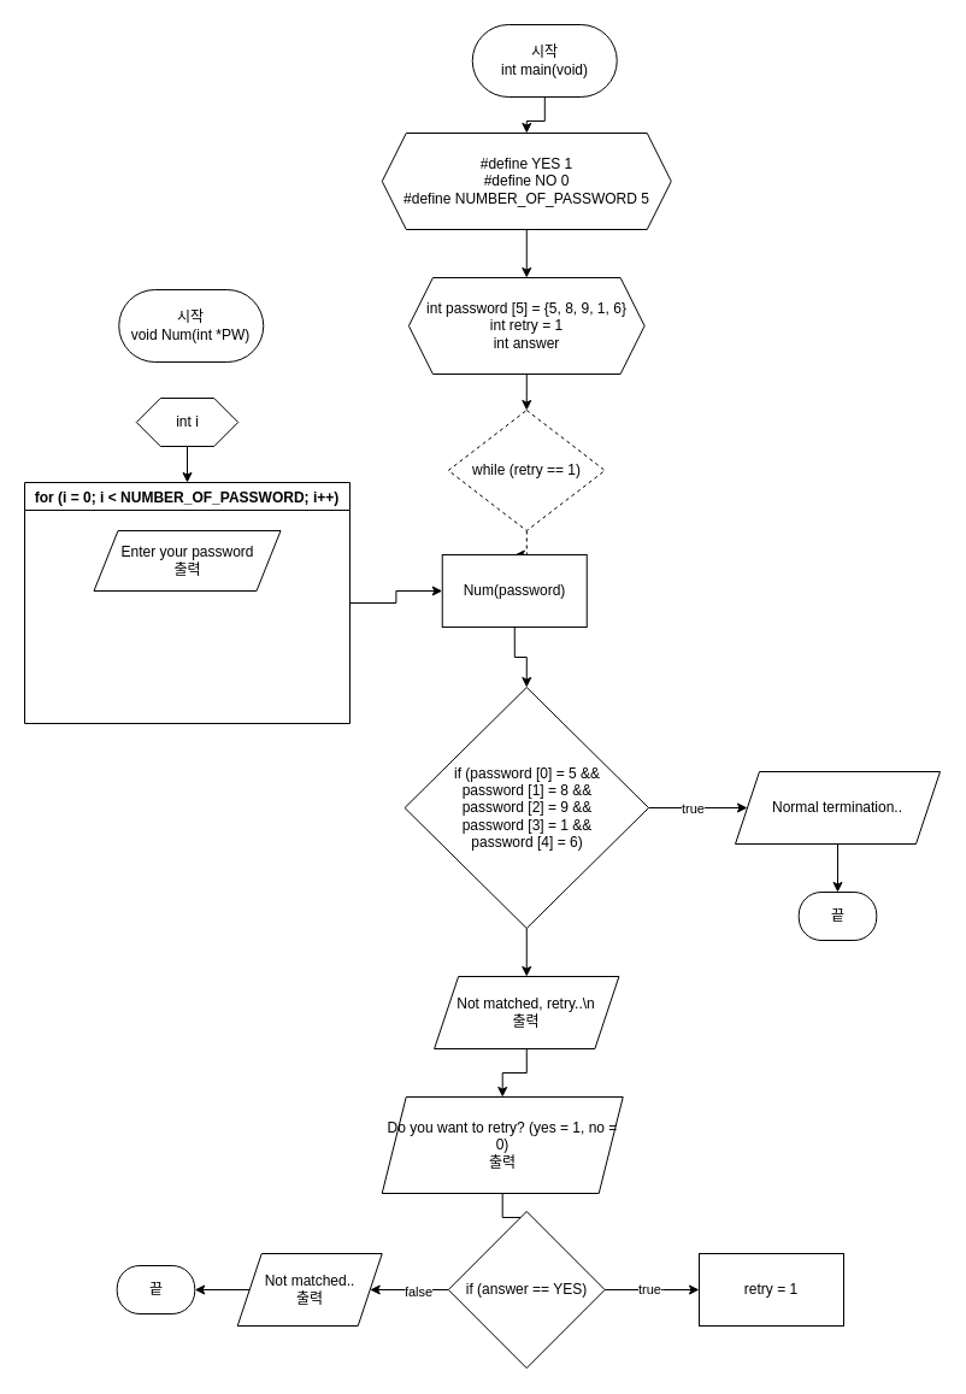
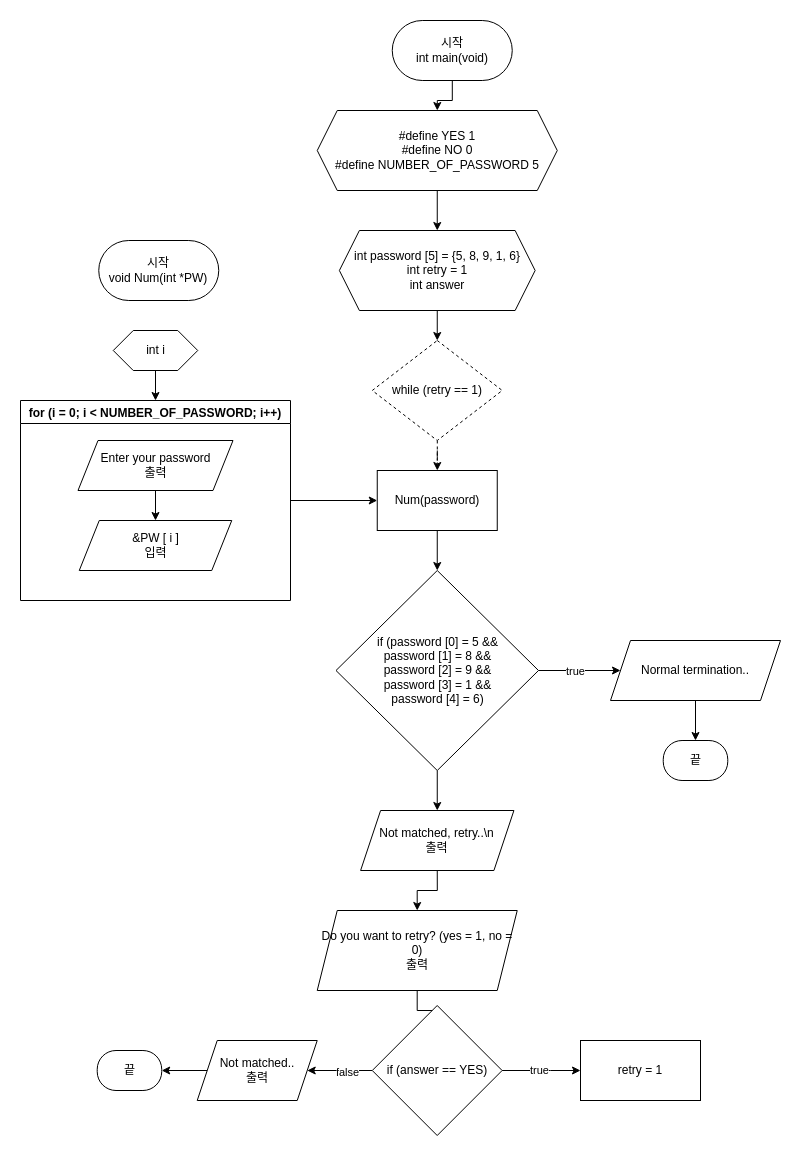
- <mxCell id="23" value="Num(password)" style="rounded=0;whiteSpace=wrap;html=1;" parent="1" vertex="1"><mxGeometry x="366.75" y="460" width="120" height="60" as="geometry" /></mxCell>
+ <mxCell id="23" value="Num(password)" style="rounded=0;whiteSpace=wrap;html=1;" parent="1" vertex="1"><mxGeometry x="376.75" y="470" width="120" height="60" as="geometry" /></mxCell>
+ <mxCell id="19" style="edgeStyle=orthogonalEdgeStyle;rounded=0;orthogonalLoop=1;jettySize=auto;html=1;exitX=0.5;exitY=1;exitDx=0;exitDy=0;entryX=0.5;entryY=0;entryDx=0;entryDy=0;" edge="1" parent="18" source="20" target="21"><mxGeometry relative="1" as="geometry" /></mxCell>
+ <mxCell id="21" value="&amp;amp;PW [ i ]&lt;br&gt;입력" style="shape=parallelogram;perimeter=parallelogramPerimeter;whiteSpace=wrap;html=1;fixedSize=1;" vertex="1" parent="18"><mxGeometry x="58.75" y="120" width="152.5" height="50" as="geometry" /></mxCell>
